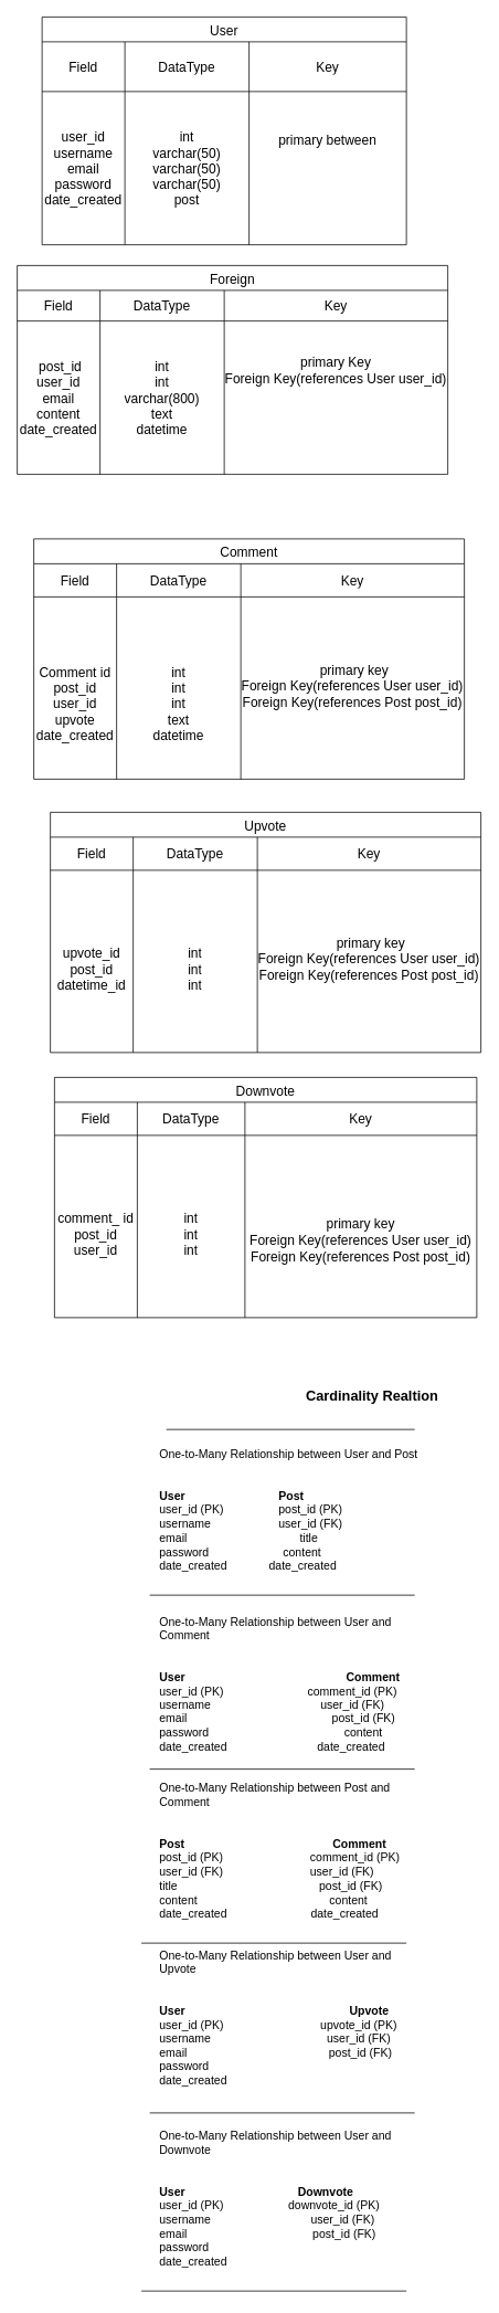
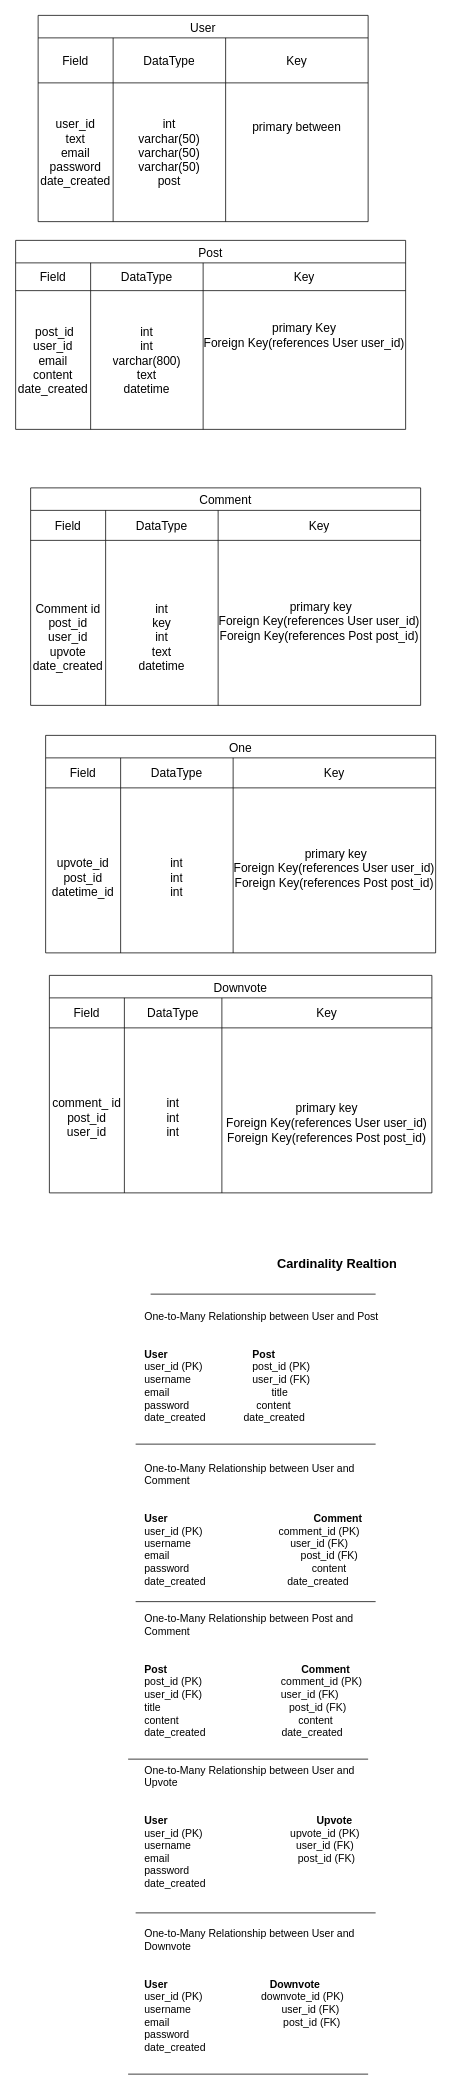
- <mxCell id="8" value="user_id&lt;br&gt;username&lt;br&gt;email&lt;br&gt;password&lt;br&gt;date_created&lt;br&gt;" style="shape=partialRectangle;html=1;whiteSpace=wrap;connectable=0;strokeColor=inherit;overflow=hidden;fillColor=none;top=0;left=0;bottom=0;right=0;pointerEvents=1;fontSize=16;" vertex="1" parent="7"><mxGeometry width="100" height="185" as="geometry"><mxRectangle width="100" height="185" as="alternateBounds" /></mxGeometry></mxCell>
+ <mxCell id="8" value="user_id&lt;br&gt;text&lt;br&gt;email&lt;br&gt;password&lt;br&gt;date_created&lt;br&gt;" style="shape=partialRectangle;html=1;whiteSpace=wrap;connectable=0;strokeColor=inherit;overflow=hidden;fillColor=none;top=0;left=0;bottom=0;right=0;pointerEvents=1;fontSize=16;" vertex="1" parent="7"><mxGeometry width="100" height="185" as="geometry"><mxRectangle width="100" height="185" as="alternateBounds" /></mxGeometry></mxCell>
- <mxCell id="11" value="Foreign" style="shape=table;startSize=30;container=1;collapsible=0;childLayout=tableLayout;strokeColor=default;fontSize=16;" vertex="1" parent="1"><mxGeometry y="320" width="520" height="252" as="geometry" x="20" /></mxCell>
+ <mxCell id="11" value="Post" style="shape=table;startSize=30;container=1;collapsible=0;childLayout=tableLayout;strokeColor=default;fontSize=16;" vertex="1" parent="1"><mxGeometry y="320" width="520" height="252" as="geometry" x="20" /></mxCell>
- <mxCell id="27" value="&lt;br&gt;&lt;br&gt;int&lt;br&gt;int&lt;br&gt;int&lt;br&gt;text&lt;br&gt;datetime" style="shape=partialRectangle;html=1;whiteSpace=wrap;connectable=0;strokeColor=inherit;overflow=hidden;fillColor=none;top=0;left=0;bottom=0;right=0;pointerEvents=1;fontSize=16;" vertex="1" parent="25"><mxGeometry x="100" width="150" height="220" as="geometry"><mxRectangle width="150" height="220" as="alternateBounds" /></mxGeometry></mxCell>
+ <mxCell id="27" value="&lt;br&gt;&lt;br&gt;int&lt;br&gt;key&lt;br&gt;int&lt;br&gt;text&lt;br&gt;datetime" style="shape=partialRectangle;html=1;whiteSpace=wrap;connectable=0;strokeColor=inherit;overflow=hidden;fillColor=none;top=0;left=0;bottom=0;right=0;pointerEvents=1;fontSize=16;" vertex="1" parent="25"><mxGeometry x="100" width="150" height="220" as="geometry"><mxRectangle width="150" height="220" as="alternateBounds" /></mxGeometry></mxCell>
- <mxCell id="29" value="Upvote" style="shape=table;startSize=30;container=1;collapsible=0;childLayout=tableLayout;strokeColor=default;fontSize=16;" vertex="1" parent="1"><mxGeometry x="60" y="980" width="520" height="290" as="geometry" /></mxCell>
+ <mxCell id="29" value="One" style="shape=table;startSize=30;container=1;collapsible=0;childLayout=tableLayout;strokeColor=default;fontSize=16;" vertex="1" parent="1"><mxGeometry x="60" y="980" width="520" height="290" as="geometry" /></mxCell>
